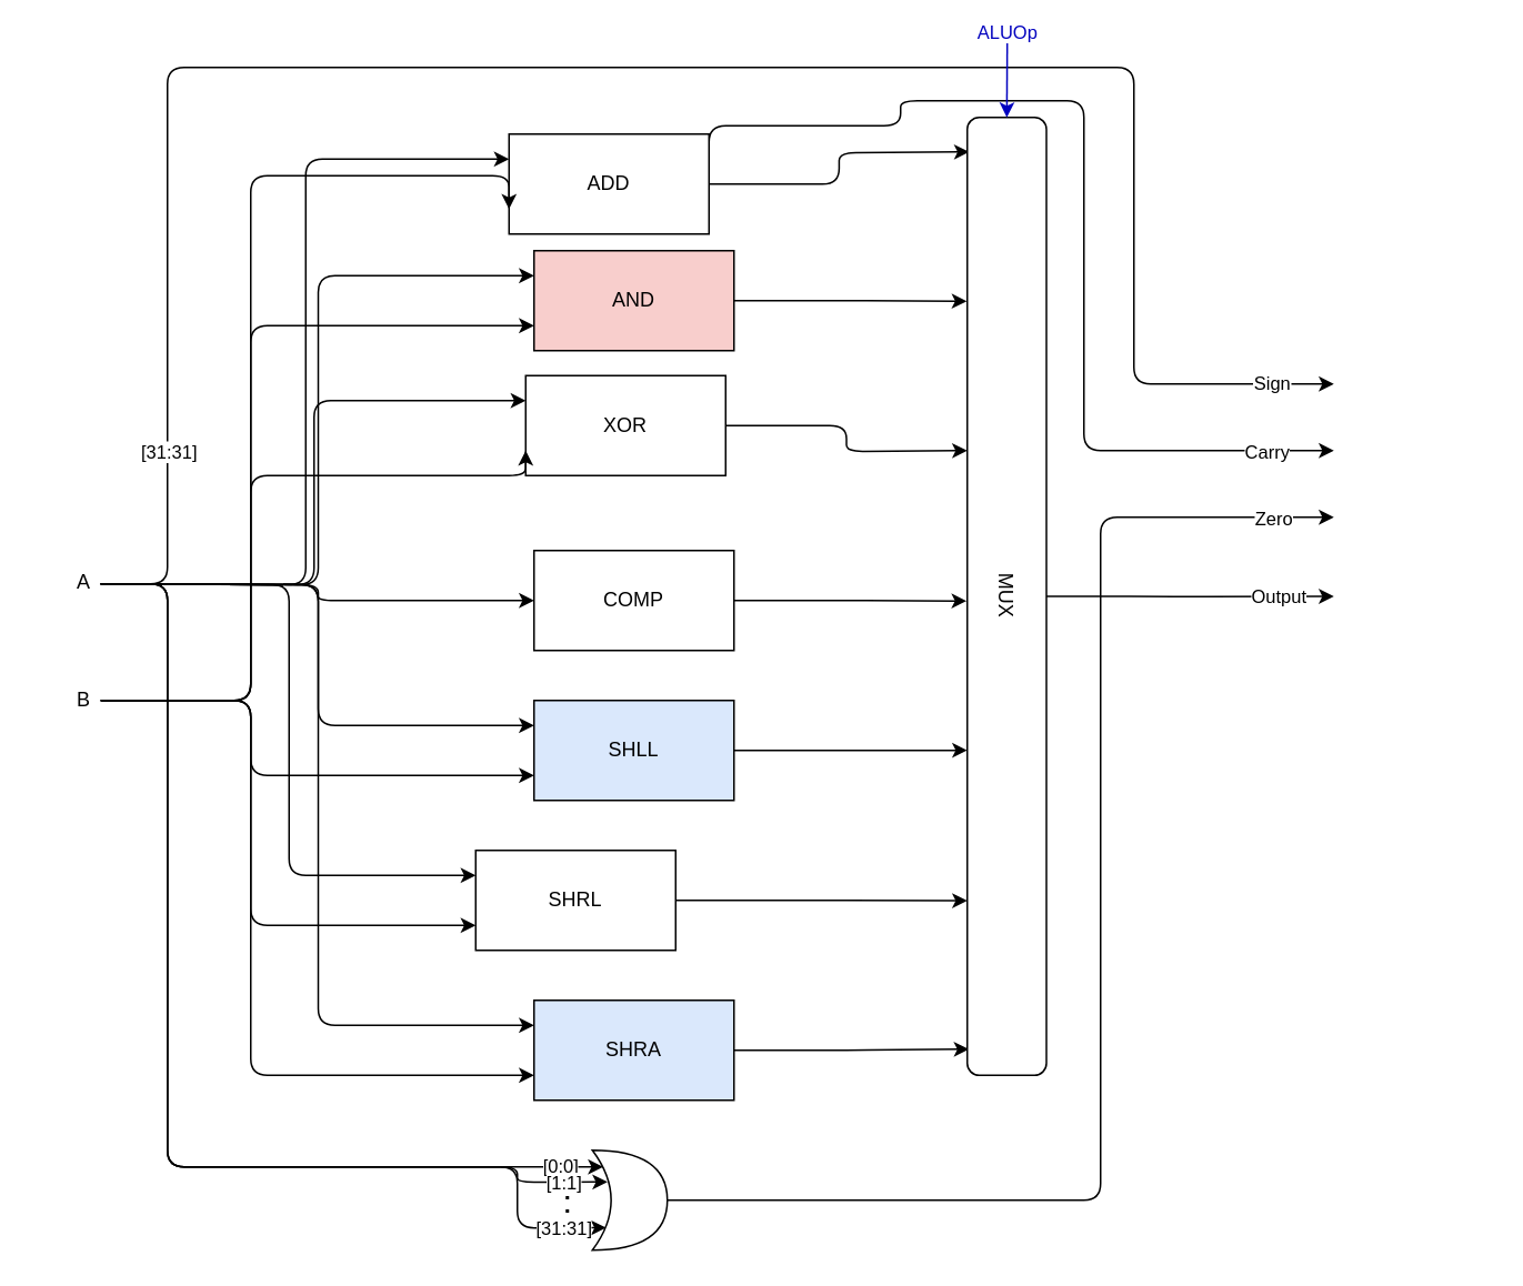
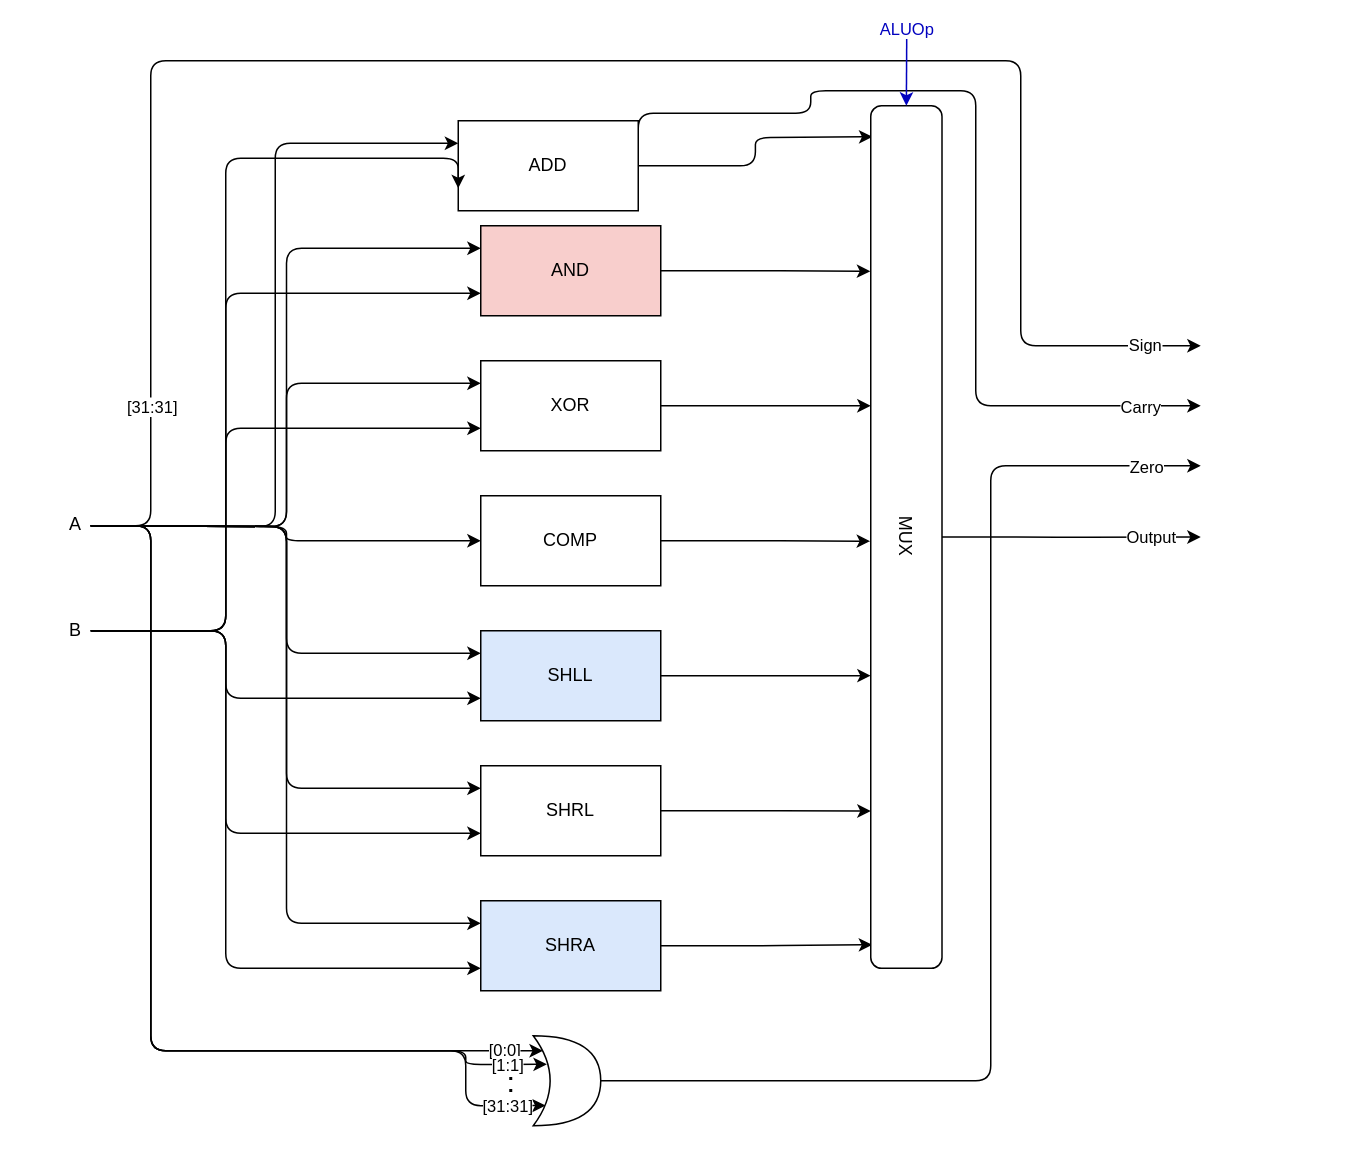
- <mxCell id="9" value="XOR" style="rounded=0;whiteSpace=wrap;html=1;" parent="1" vertex="1"><mxGeometry x="315" y="225" width="120" height="60" as="geometry" /></mxCell>
+ <mxCell id="9" value="XOR" style="rounded=0;whiteSpace=wrap;html=1;" parent="1" vertex="1"><mxGeometry x="320" y="240" width="120" height="60" as="geometry" /></mxCell>
- <mxCell id="15" value="SHRL" style="rounded=0;whiteSpace=wrap;html=1;" parent="1" vertex="1"><mxGeometry x="285" y="510" width="120" height="60" as="geometry" /></mxCell>
+ <mxCell id="15" value="SHRL" style="rounded=0;whiteSpace=wrap;html=1;" parent="1" vertex="1"><mxGeometry x="320" y="510" width="120" height="60" as="geometry" /></mxCell>
